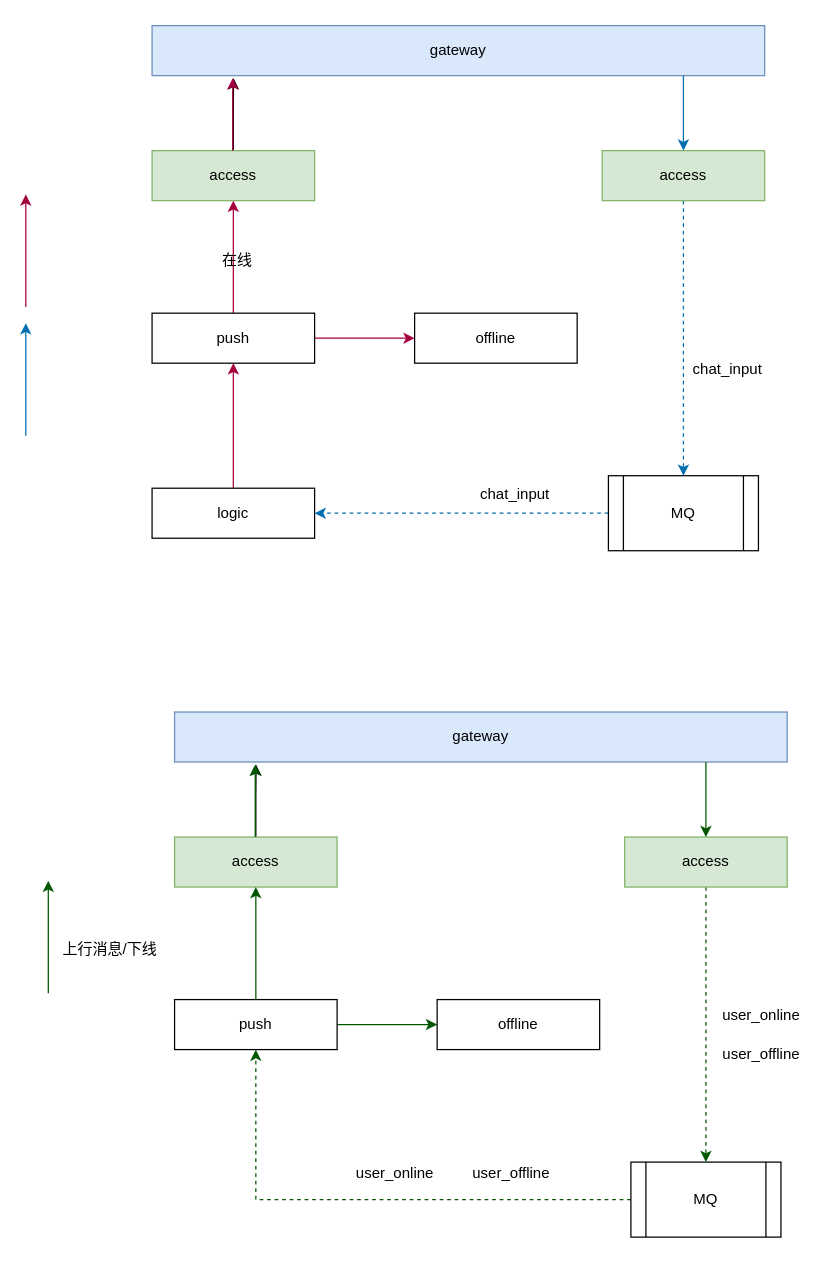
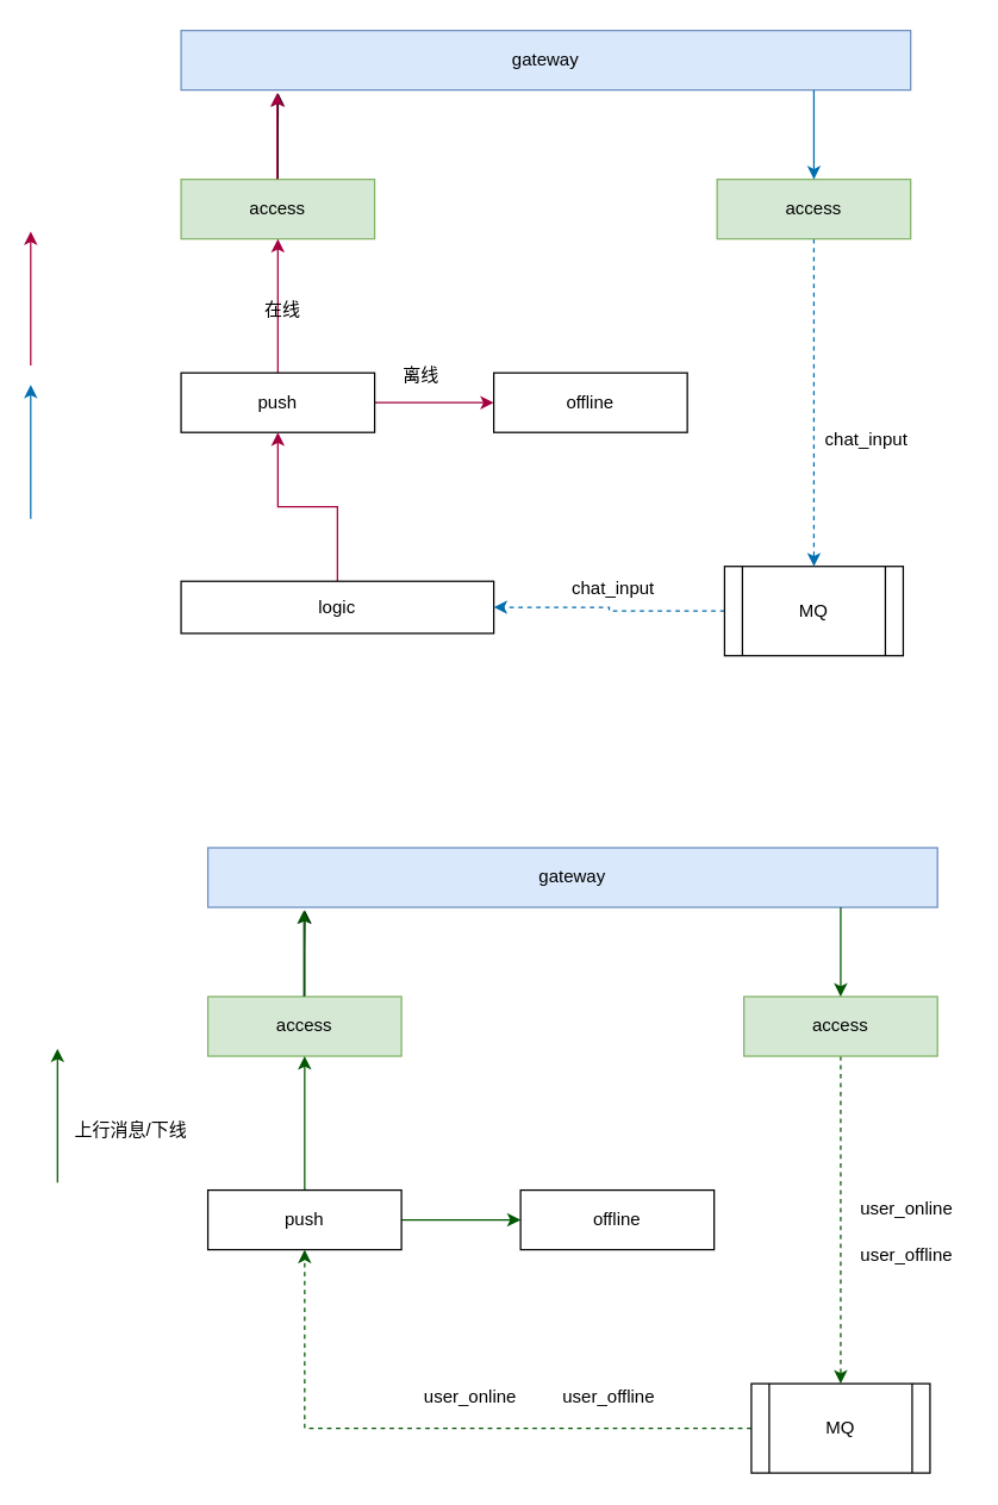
+ <mxCell id="38" value="离线" style="text;html=1;align=center;verticalAlign=middle;resizable=0;points=[];autosize=1;strokeColor=none;fillColor=none;" parent="1" vertex="1"><mxGeometry x="261" y="239" width="42" height="26" as="geometry" /></mxCell>
- <mxCell id="8" value="logic" style="rounded=0;whiteSpace=wrap;html=1;" parent="1" vertex="1"><mxGeometry x="121" y="390" width="130" height="40" as="geometry" /></mxCell>
+ <mxCell id="8" value="logic" style="rounded=0;whiteSpace=wrap;html=1;" parent="1" vertex="1"><mxGeometry x="121" y="390" width="210" height="35" as="geometry" /></mxCell>
